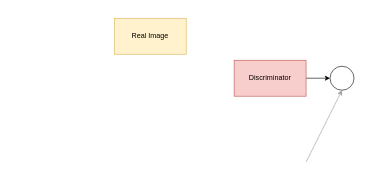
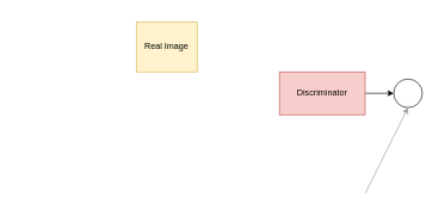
- <mxCell id="3" value="Real Image" style="rounded=0;whiteSpace=wrap;html=1;fillColor=#fff2cc;strokeColor=#d6b656;" vertex="1" parent="1"><mxGeometry x="190" y="30" width="120" height="60" as="geometry" /></mxCell>
+ <mxCell id="3" value="Real Image" style="rounded=0;whiteSpace=wrap;html=1;fillColor=#fff2cc;strokeColor=#d6b656;" vertex="1" parent="1"><mxGeometry x="190" y="30" width="85" height="70" as="geometry" /></mxCell>
